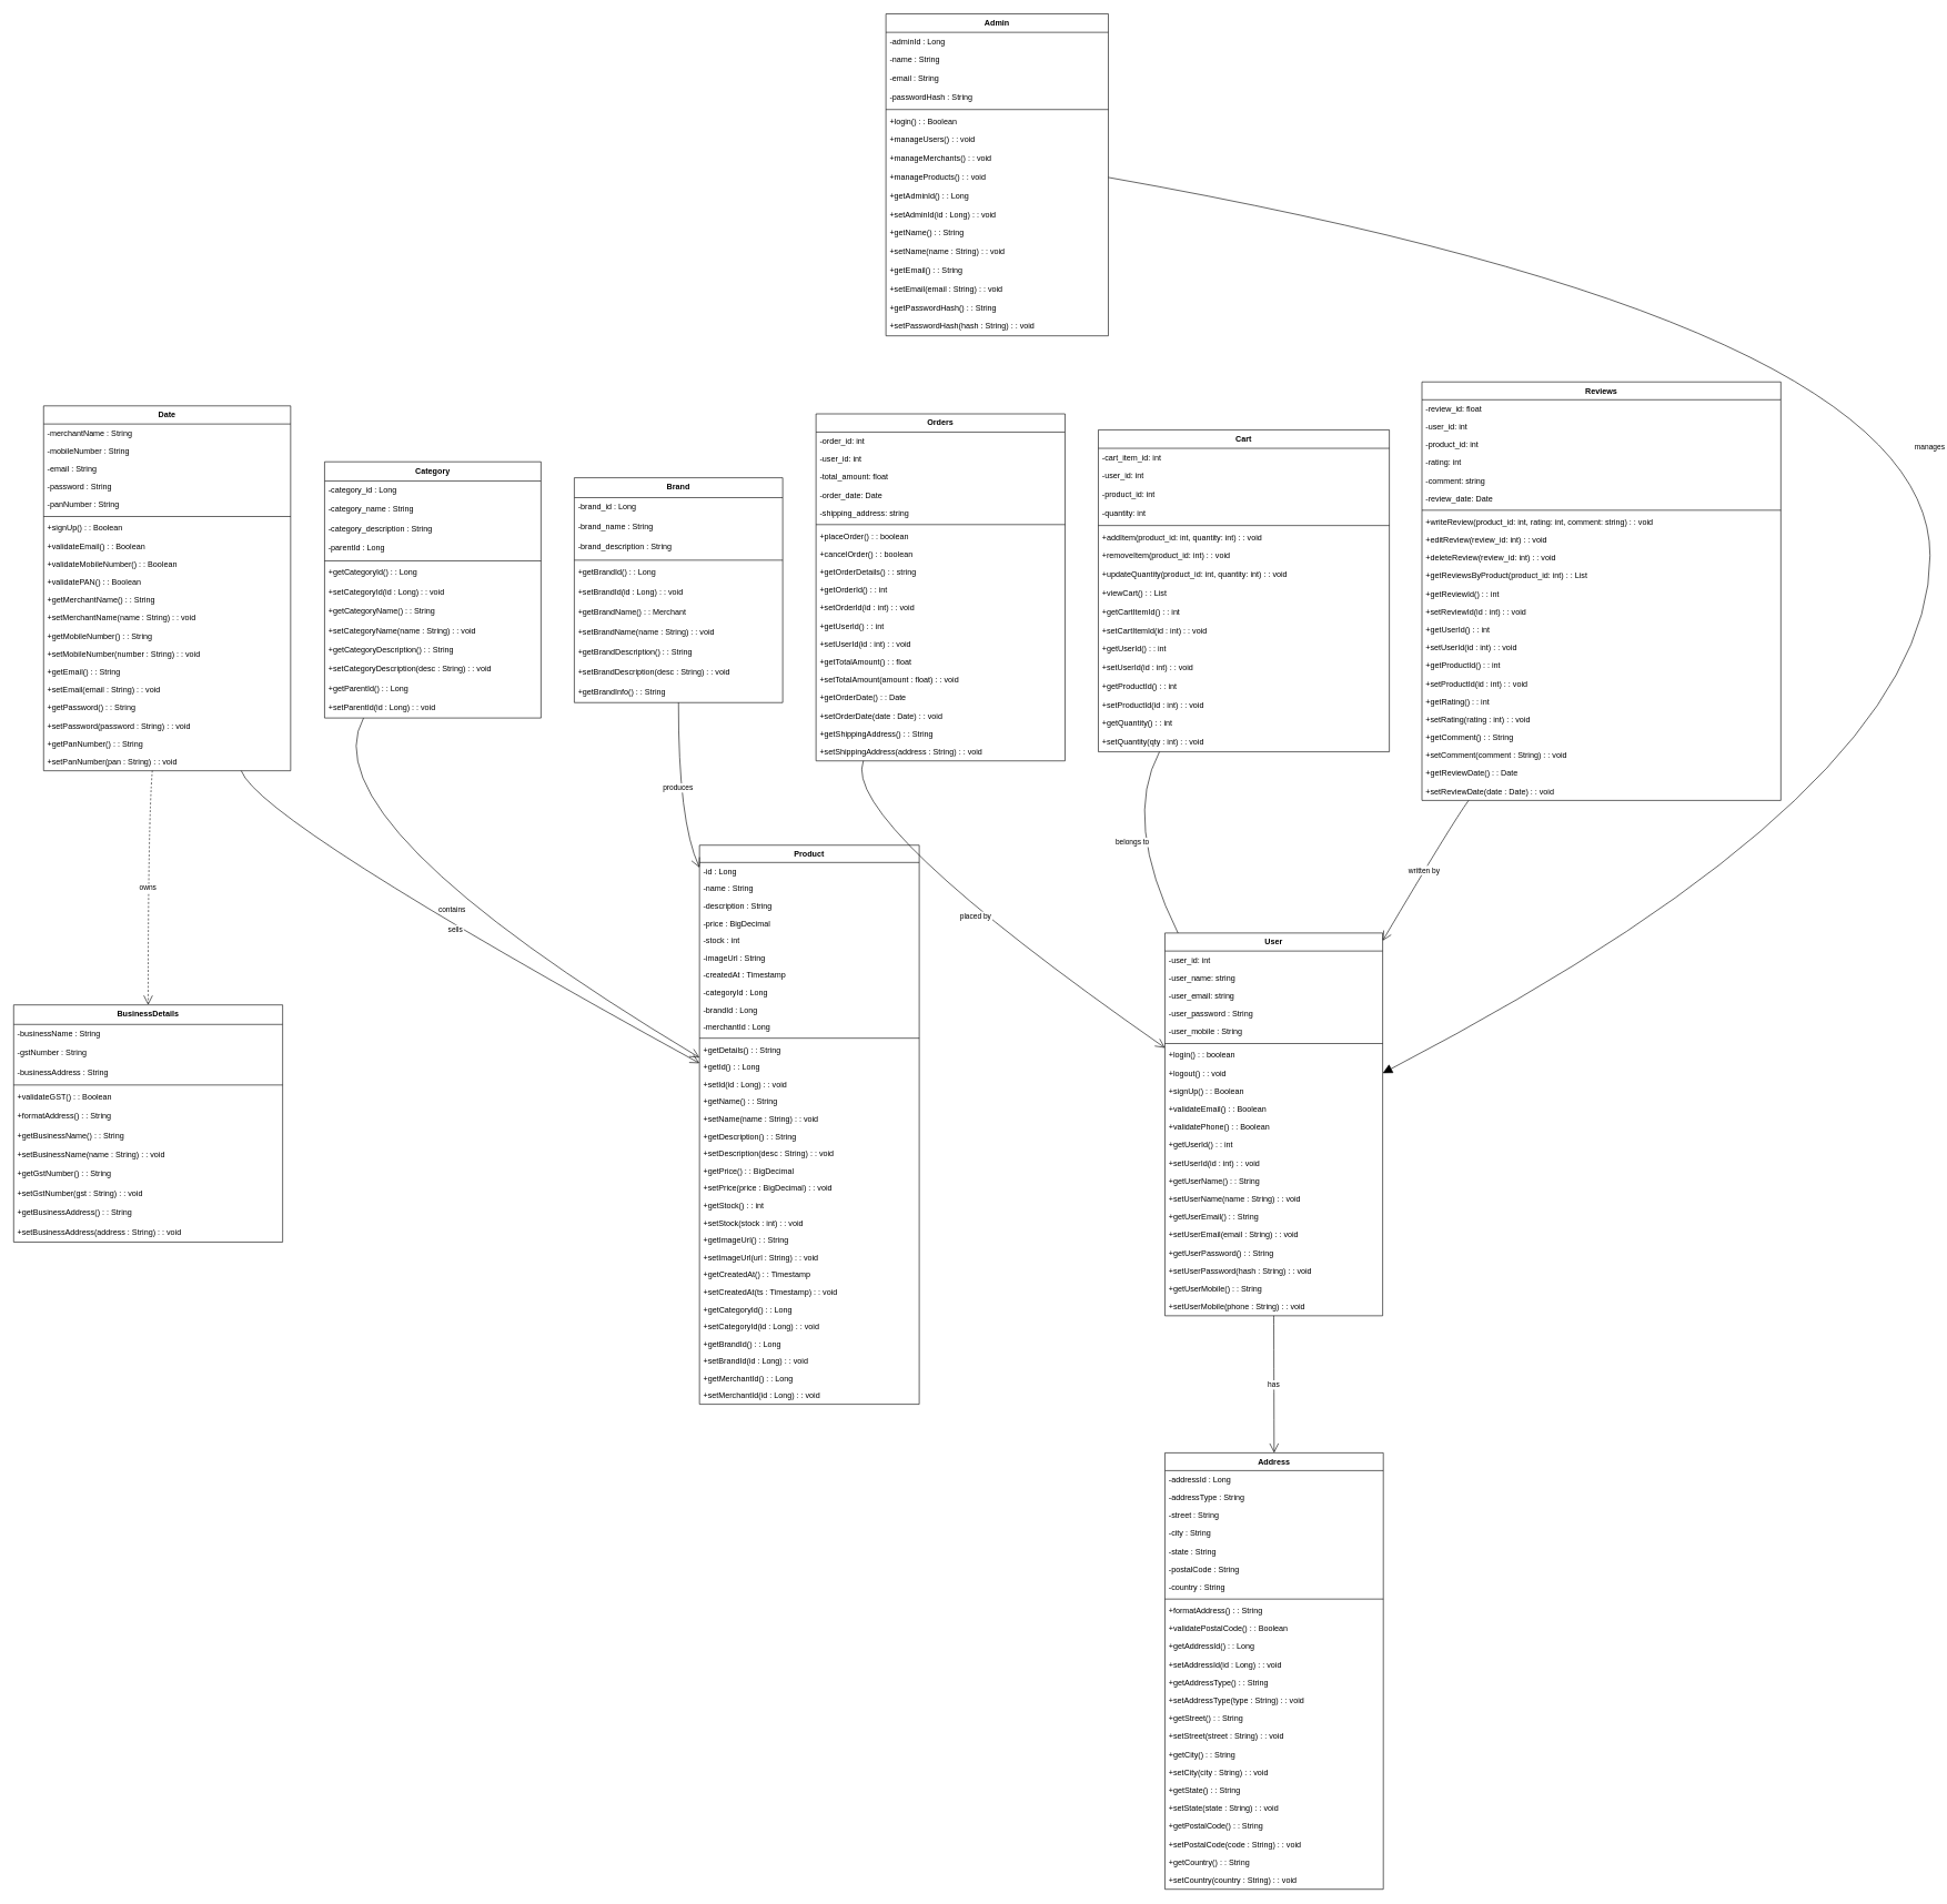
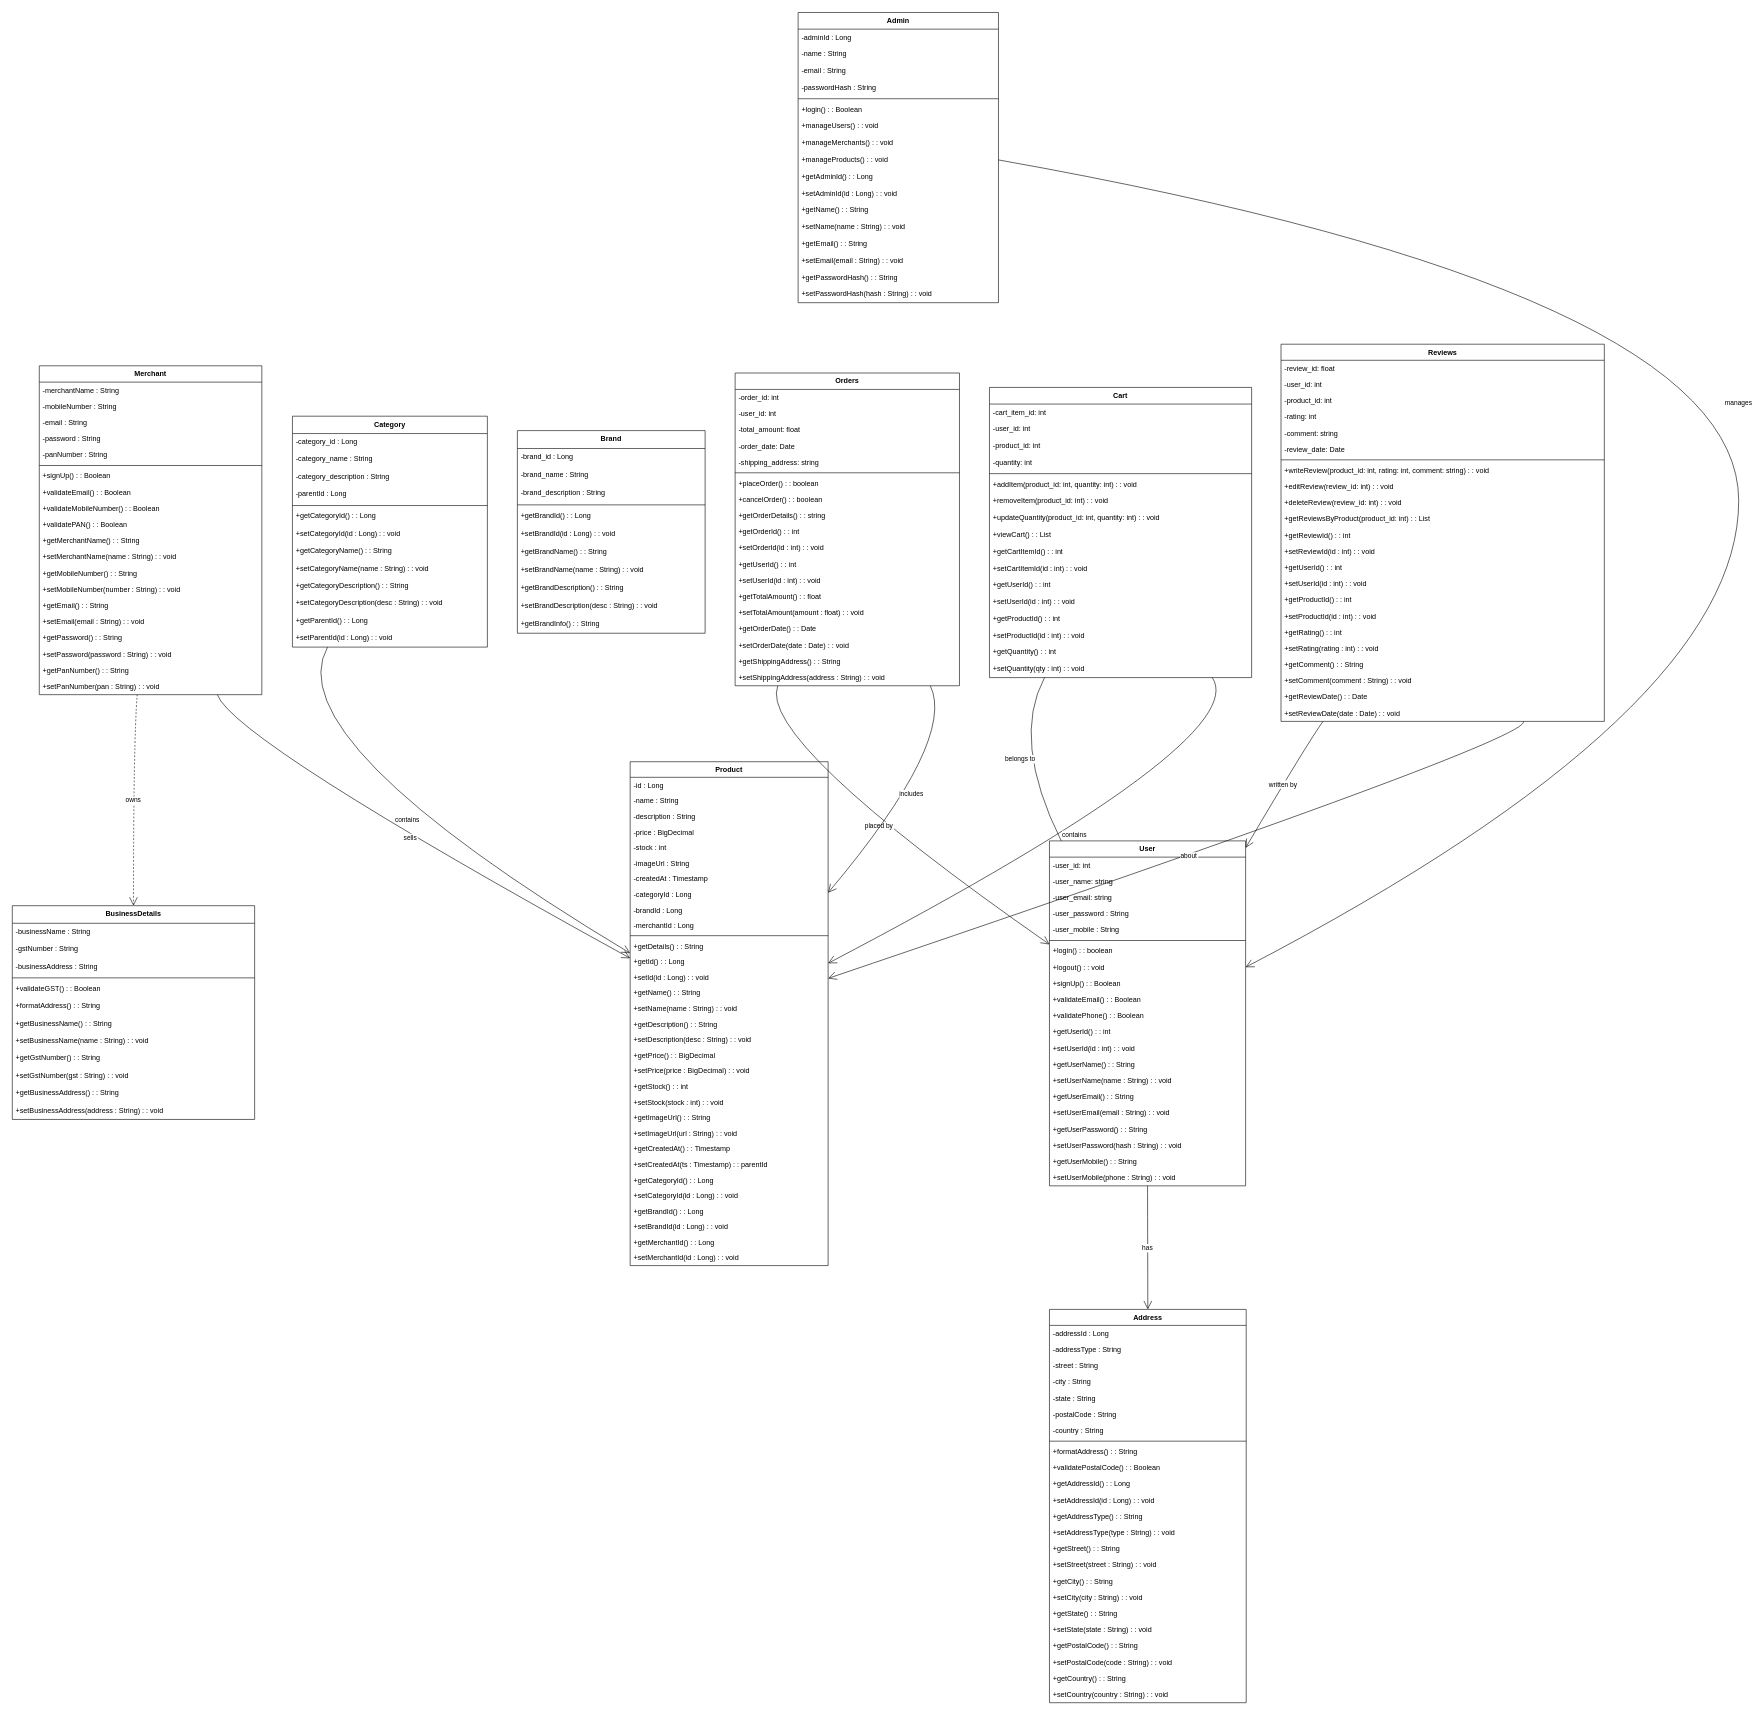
- <mxCell id="2" value="Date" style="swimlane;fontStyle=1;align=center;verticalAlign=top;childLayout=stackLayout;horizontal=1;startSize=27.2;horizontalStack=0;resizeParent=1;resizeParentMax=0;resizeLast=0;collapsible=0;marginBottom=0;" parent="1" vertex="1"><mxGeometry x="65" y="609" width="371" height="548.2" as="geometry" /></mxCell>
+ <mxCell id="2" value="Merchant" style="swimlane;fontStyle=1;align=center;verticalAlign=top;childLayout=stackLayout;horizontal=1;startSize=27.2;horizontalStack=0;resizeParent=1;resizeParentMax=0;resizeLast=0;collapsible=0;marginBottom=0;" parent="1" vertex="1"><mxGeometry x="65" y="609" width="371" height="548.2" as="geometry" /></mxCell>
- <mxCell id="97" value="+getBrandName() : : Merchant" style="text;strokeColor=none;fillColor=none;align=left;verticalAlign=top;spacingLeft=4;spacingRight=4;overflow=hidden;rotatable=0;points=[[0,0.5],[1,0.5]];portConstraint=eastwest;" parent="90" vertex="1"><mxGeometry y="187.818" width="313" height="30" as="geometry" /></mxCell>
+ <mxCell id="97" value="+getBrandName() : : String" style="text;strokeColor=none;fillColor=none;align=left;verticalAlign=top;spacingLeft=4;spacingRight=4;overflow=hidden;rotatable=0;points=[[0,0.5],[1,0.5]];portConstraint=eastwest;" parent="90" vertex="1"><mxGeometry y="187.818" width="313" height="30" as="geometry" /></mxCell>
- <mxCell id="228" value="produces" style="curved=1;startArrow=none;endArrow=open;endSize=12;exitX=0.5;exitY=1;entryX=0;entryY=0.04;rounded=0;" parent="1" source="90" target="102" edge="1"><mxGeometry relative="1" as="geometry"><Array as="points"><mxPoint x="1018" y="1233" /></Array></mxGeometry></mxCell>
+ <mxCell id="235" value="includes" style="curved=1;startArrow=none;endArrow=open;endSize=12;exitX=0.87;exitY=1;entryX=1;entryY=0.26;rounded=0;" parent="1" source="160" target="102" edge="1"><mxGeometry relative="1" as="geometry"><Array as="points"><mxPoint x="1594" y="1233" /></Array></mxGeometry></mxCell>
+ <mxCell id="233" value="contains" style="curved=1;startArrow=none;endArrow=open;endSize=12;exitX=0.85;exitY=1;entryX=1;entryY=0.4;rounded=0;" parent="1" source="180" target="102" edge="1"><mxGeometry relative="1" as="geometry"><Array as="points"><mxPoint x="2090" y="1233" /></Array></mxGeometry></mxCell>
+ <mxCell id="234" value="about" style="curved=1;startArrow=none;endArrow=open;endSize=12;exitX=0.75;exitY=1;entryX=1;entryY=0.43;rounded=0;" parent="1" source="198" target="102" edge="1"><mxGeometry relative="1" as="geometry"><Array as="points"><mxPoint x="2552" y="1233" /></Array></mxGeometry></mxCell>
- <mxCell id="225" value="manages" style="curved=1;startArrow=none;endArrow=block;endSize=12;exitX=1;exitY=0.5;entryX=1;entryY=0.5;rounded=0;entryDx=0;entryDy=0;exitDx=0;exitDy=0;" parent="1" source="45" target="62" edge="1"><mxGeometry relative="1" as="geometry"><Array as="points"><mxPoint x="2898" y="485.42" /><mxPoint x="2898" y="1182.42" /></Array><mxPoint x="1820" y="250.004" as="sourcePoint" /><mxPoint x="2232" y="1545.936" as="targetPoint" /></mxGeometry></mxCell>
+ <mxCell id="225" value="manages" style="curved=1;startArrow=none;endArrow=open;endSize=12;exitX=1;exitY=0.5;entryX=1;entryY=0.5;rounded=0;entryDx=0;entryDy=0;exitDx=0;exitDy=0;" parent="1" source="45" target="62" edge="1"><mxGeometry relative="1" as="geometry"><Array as="points"><mxPoint x="2898" y="485.42" /><mxPoint x="2898" y="1182.42" /></Array><mxPoint x="1820" y="250.004" as="sourcePoint" /><mxPoint x="2232" y="1545.936" as="targetPoint" /></mxGeometry></mxCell>
- <mxCell id="128" value="+setCreatedAt(ts : Timestamp) : : void" style="text;strokeColor=none;fillColor=none;align=left;verticalAlign=top;spacingLeft=4;spacingRight=4;overflow=hidden;rotatable=0;points=[[0,0.5],[1,0.5]];portConstraint=eastwest;" parent="102" vertex="1"><mxGeometry y="658" width="330" height="26" as="geometry" /></mxCell>
+ <mxCell id="128" value="+setCreatedAt(ts : Timestamp) : : parentId" style="text;strokeColor=none;fillColor=none;align=left;verticalAlign=top;spacingLeft=4;spacingRight=4;overflow=hidden;rotatable=0;points=[[0,0.5],[1,0.5]];portConstraint=eastwest;" parent="102" vertex="1"><mxGeometry y="658" width="330" height="26" as="geometry" /></mxCell>
